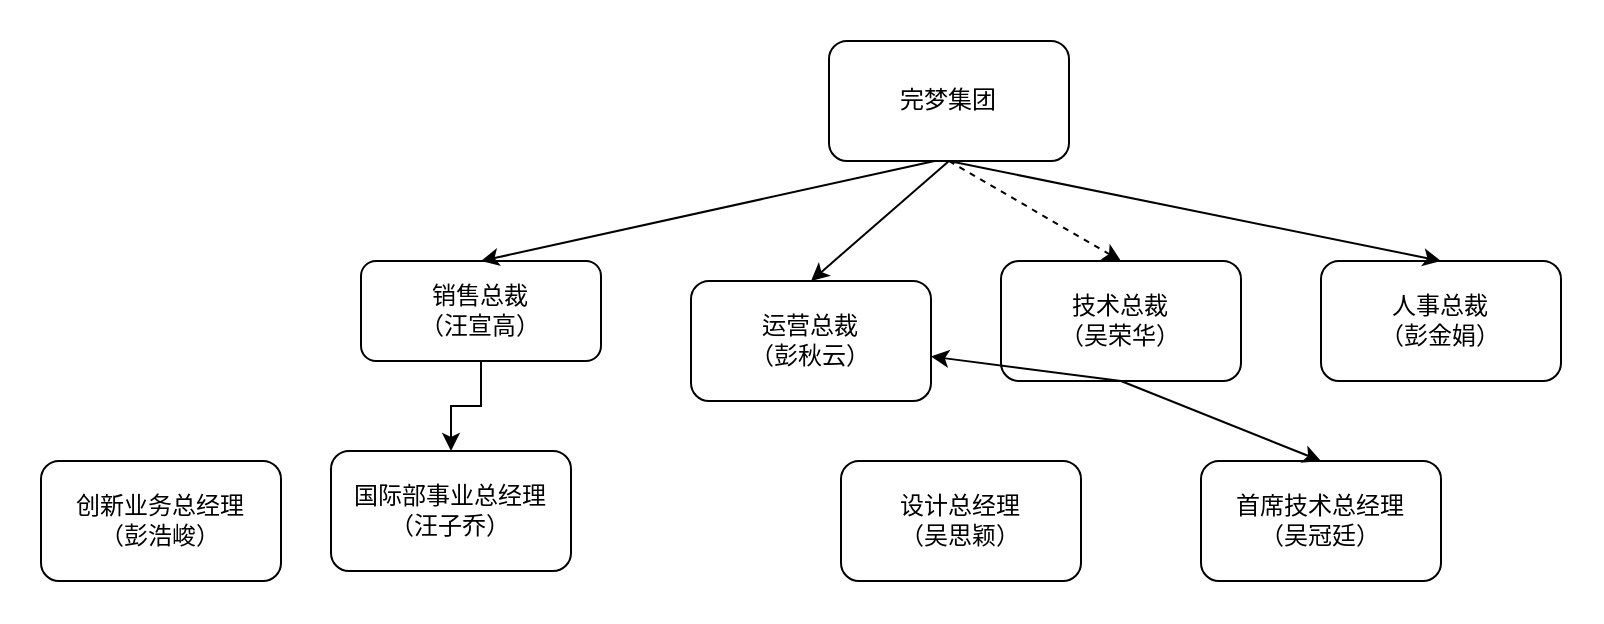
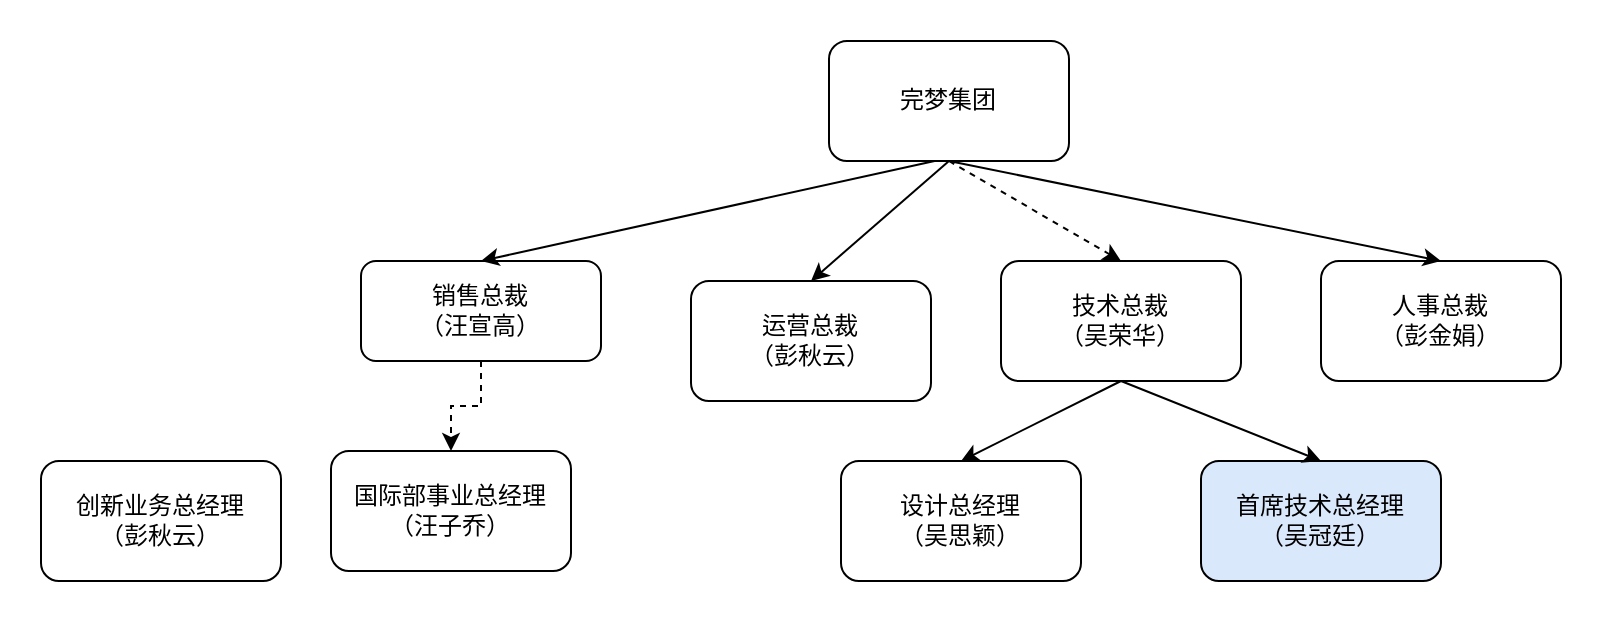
- <mxCell id="14" value="" style="endArrow=classic;html=1;exitX=0.5;exitY=1;exitDx=0;exitDy=0;" parent="1" source="5" target="4" edge="1"><mxGeometry width="50" height="50" relative="1" as="geometry"><mxPoint x="490" y="440" as="sourcePoint" /><mxPoint x="540" y="390" as="targetPoint" /></mxGeometry></mxCell>
+ <mxCell id="14" value="" style="endArrow=classic;html=1;exitX=0.5;exitY=1;exitDx=0;exitDy=0;entryX=0.5;entryY=0;entryDx=0;entryDy=0;" parent="1" source="5" target="12" edge="1"><mxGeometry width="50" height="50" relative="1" as="geometry"><mxPoint x="490" y="440" as="sourcePoint" /><mxPoint x="540" y="390" as="targetPoint" /></mxGeometry></mxCell>
- <mxCell id="2" value="" style="edgeStyle=orthogonalEdgeStyle;rounded=0;orthogonalLoop=1;jettySize=auto;html=1;" parent="1" source="3" target="16" edge="1"><mxGeometry relative="1" as="geometry" /></mxCell>
+ <mxCell id="2" value="" style="edgeStyle=orthogonalEdgeStyle;rounded=0;orthogonalLoop=1;jettySize=auto;html=1;dashed=1;" parent="1" source="3" target="16" edge="1"><mxGeometry relative="1" as="geometry" /></mxCell>
- <mxCell id="17" value="创新业务总经理&lt;br&gt;（彭浩峻）" style="rounded=1;whiteSpace=wrap;html=1;" parent="1" vertex="1"><mxGeometry x="20" y="230" width="120" height="60" as="geometry" /></mxCell>
+ <mxCell id="17" value="创新业务总经理&lt;br&gt;（彭秋云）" style="rounded=1;whiteSpace=wrap;html=1;" parent="1" vertex="1"><mxGeometry x="20" y="230" width="120" height="60" as="geometry" /></mxCell>
- <mxCell id="13" value="首席技术总经理&lt;br&gt;（吴冠廷）" style="rounded=1;whiteSpace=wrap;html=1;" parent="1" vertex="1"><mxGeometry x="600" y="230" width="120" height="60" as="geometry" /></mxCell>
+ <mxCell id="13" value="首席技术总经理&lt;br&gt;（吴冠廷）" style="rounded=1;whiteSpace=wrap;html=1;fillColor=#dae8fc;" parent="1" vertex="1"><mxGeometry x="600" y="230" width="120" height="60" as="geometry" /></mxCell>
